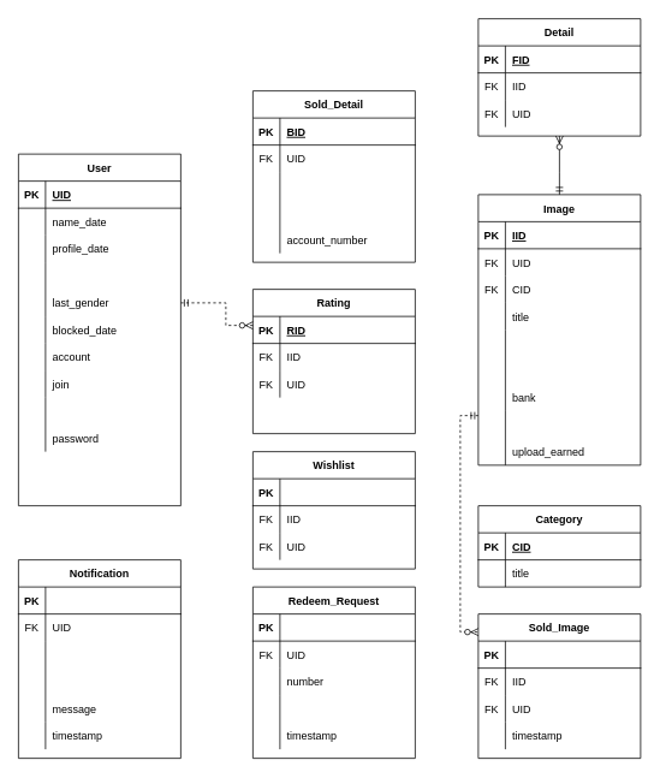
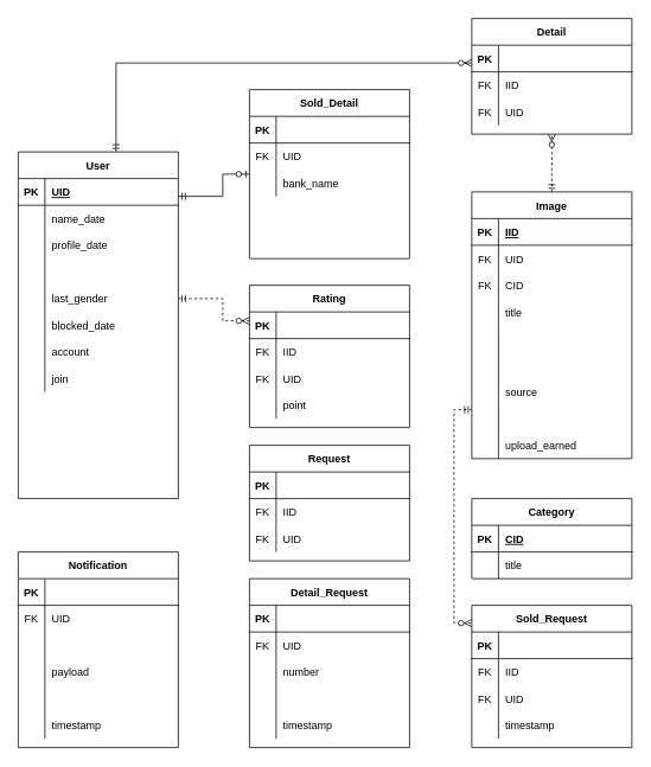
- <mxCell id="98" value="FID" style="shape=partialRectangle;connectable=0;fillColor=none;top=0;left=0;bottom=0;right=0;align=left;spacingLeft=6;fontStyle=5;overflow=hidden;" parent="96" vertex="1"><mxGeometry x="30" width="150" height="30" as="geometry" /></mxCell>
+ <mxCell id="158" style="edgeStyle=orthogonalEdgeStyle;rounded=0;orthogonalLoop=1;jettySize=auto;html=1;startArrow=ERmandOne;startFill=0;endArrow=ERzeroToMany;endFill=1;" edge="1" parent="1" source="34" target="95"><mxGeometry relative="1" as="geometry"><Array as="points"><mxPoint x="130" y="70" /></Array></mxGeometry></mxCell>
- <mxCell id="83" value="BID" style="shape=partialRectangle;connectable=0;fillColor=none;top=0;left=0;bottom=0;right=0;align=left;spacingLeft=6;fontStyle=5;overflow=hidden;" parent="81" vertex="1"><mxGeometry x="30" width="150" height="30" as="geometry" /></mxCell>
- <mxCell id="159" style="edgeStyle=orthogonalEdgeStyle;rounded=0;orthogonalLoop=1;jettySize=auto;html=1;startArrow=ERmandOne;startFill=0;endArrow=ERzeroToMany;endFill=1;" edge="1" parent="1" source="9" target="95"><mxGeometry relative="1" as="geometry"><Array as="points"><mxPoint x="620" y="190" /><mxPoint x="620" y="190" /></Array></mxGeometry></mxCell>
+ <mxCell id="159" style="edgeStyle=orthogonalEdgeStyle;rounded=0;orthogonalLoop=1;jettySize=auto;html=1;startArrow=ERmandOne;startFill=0;endArrow=ERzeroToMany;endFill=1;dashed=1;" edge="1" parent="1" source="9" target="95"><mxGeometry relative="1" as="geometry"><Array as="points"><mxPoint x="620" y="190" /><mxPoint x="620" y="190" /></Array></mxGeometry></mxCell>
+ <mxCell id="89" value="bank_name" style="shape=partialRectangle;connectable=0;fillColor=none;top=0;left=0;bottom=0;right=0;align=left;spacingLeft=6;overflow=hidden;" parent="87" vertex="1"><mxGeometry x="30" width="150" height="30" as="geometry" /></mxCell>
+ <mxCell id="157" style="edgeStyle=orthogonalEdgeStyle;rounded=0;orthogonalLoop=1;jettySize=auto;html=1;startArrow=ERmandOne;startFill=0;endArrow=ERzeroToOne;endFill=1;" edge="1" parent="1" source="34" target="80"><mxGeometry relative="1" as="geometry"><Array as="points"><mxPoint x="250" y="220" /><mxPoint x="250" y="195" /></Array></mxGeometry></mxCell>
- <mxCell id="94" value="account_number" style="shape=partialRectangle;connectable=0;fillColor=none;top=0;left=0;bottom=0;right=0;align=left;spacingLeft=6;overflow=hidden;" parent="92" vertex="1"><mxGeometry x="30" width="150" height="30" as="geometry" /></mxCell>
- <mxCell id="70" value="RID" style="shape=partialRectangle;connectable=0;fillColor=none;top=0;left=0;bottom=0;right=0;align=left;spacingLeft=6;fontStyle=5;overflow=hidden;" parent="68" vertex="1"><mxGeometry x="30" width="150" height="30" as="geometry" /></mxCell>
- <mxCell id="28" value="bank" style="shape=partialRectangle;connectable=0;fillColor=none;top=0;left=0;bottom=0;right=0;align=left;spacingLeft=6;overflow=hidden;" parent="26" vertex="1"><mxGeometry x="30" width="150" height="30" as="geometry" /></mxCell>
+ <mxCell id="28" value="source" style="shape=partialRectangle;connectable=0;fillColor=none;top=0;left=0;bottom=0;right=0;align=left;spacingLeft=6;overflow=hidden;" parent="26" vertex="1"><mxGeometry x="30" width="150" height="30" as="geometry" /></mxCell>
+ <mxCell id="79" value="point" style="shape=partialRectangle;connectable=0;fillColor=none;top=0;left=0;bottom=0;right=0;align=left;spacingLeft=6;overflow=hidden;" parent="77" vertex="1"><mxGeometry x="30" width="150" height="30" as="geometry" /></mxCell>
- <mxCell id="62" value="password" style="shape=partialRectangle;connectable=0;fillColor=none;top=0;left=0;bottom=0;right=0;align=left;spacingLeft=6;overflow=hidden;" parent="60" vertex="1"><mxGeometry x="30" width="150" height="30" as="geometry" /></mxCell>
- <mxCell id="105" value="Wishlist" style="shape=table;startSize=30;container=1;collapsible=1;childLayout=tableLayout;fixedRows=1;rowLines=0;fontStyle=1;align=center;resizeLast=1;" parent="1" vertex="1"><mxGeometry x="280" y="500" width="180" height="130" as="geometry" /></mxCell>
+ <mxCell id="105" value="Request" style="shape=table;startSize=30;container=1;collapsible=1;childLayout=tableLayout;fixedRows=1;rowLines=0;fontStyle=1;align=center;resizeLast=1;" parent="1" vertex="1"><mxGeometry x="280" y="500" width="180" height="130" as="geometry" /></mxCell>
- <mxCell id="126" value="Redeem_Request" style="shape=table;startSize=30;container=1;collapsible=1;childLayout=tableLayout;fixedRows=1;rowLines=0;fontStyle=1;align=center;resizeLast=1;" parent="1" vertex="1"><mxGeometry x="280" y="650" width="180" height="190" as="geometry" /></mxCell>
+ <mxCell id="126" value="Detail_Request" style="shape=table;startSize=30;container=1;collapsible=1;childLayout=tableLayout;fixedRows=1;rowLines=0;fontStyle=1;align=center;resizeLast=1;" parent="1" vertex="1"><mxGeometry x="280" y="650" width="180" height="190" as="geometry" /></mxCell>
- <mxCell id="114" value="Sold_Image" style="shape=table;startSize=30;container=1;collapsible=1;childLayout=tableLayout;fixedRows=1;rowLines=0;fontStyle=1;align=center;resizeLast=1;" parent="1" vertex="1"><mxGeometry x="530" y="680" width="180" height="160" as="geometry" /></mxCell>
+ <mxCell id="114" value="Sold_Request" style="shape=table;startSize=30;container=1;collapsible=1;childLayout=tableLayout;fixedRows=1;rowLines=0;fontStyle=1;align=center;resizeLast=1;" parent="1" vertex="1"><mxGeometry x="530" y="680" width="180" height="160" as="geometry" /></mxCell>
+ <mxCell id="150" value="payload" style="shape=partialRectangle;connectable=0;fillColor=none;top=0;left=0;bottom=0;right=0;align=left;spacingLeft=6;fontStyle=0;overflow=hidden;" vertex="1" parent="148"><mxGeometry x="30" width="150" height="30" as="geometry" /></mxCell>
- <mxCell id="153" value="message" style="shape=partialRectangle;connectable=0;fillColor=none;top=0;left=0;bottom=0;right=0;align=left;spacingLeft=6;overflow=hidden;" parent="151" vertex="1"><mxGeometry x="30" width="150" height="30" as="geometry" /></mxCell>
